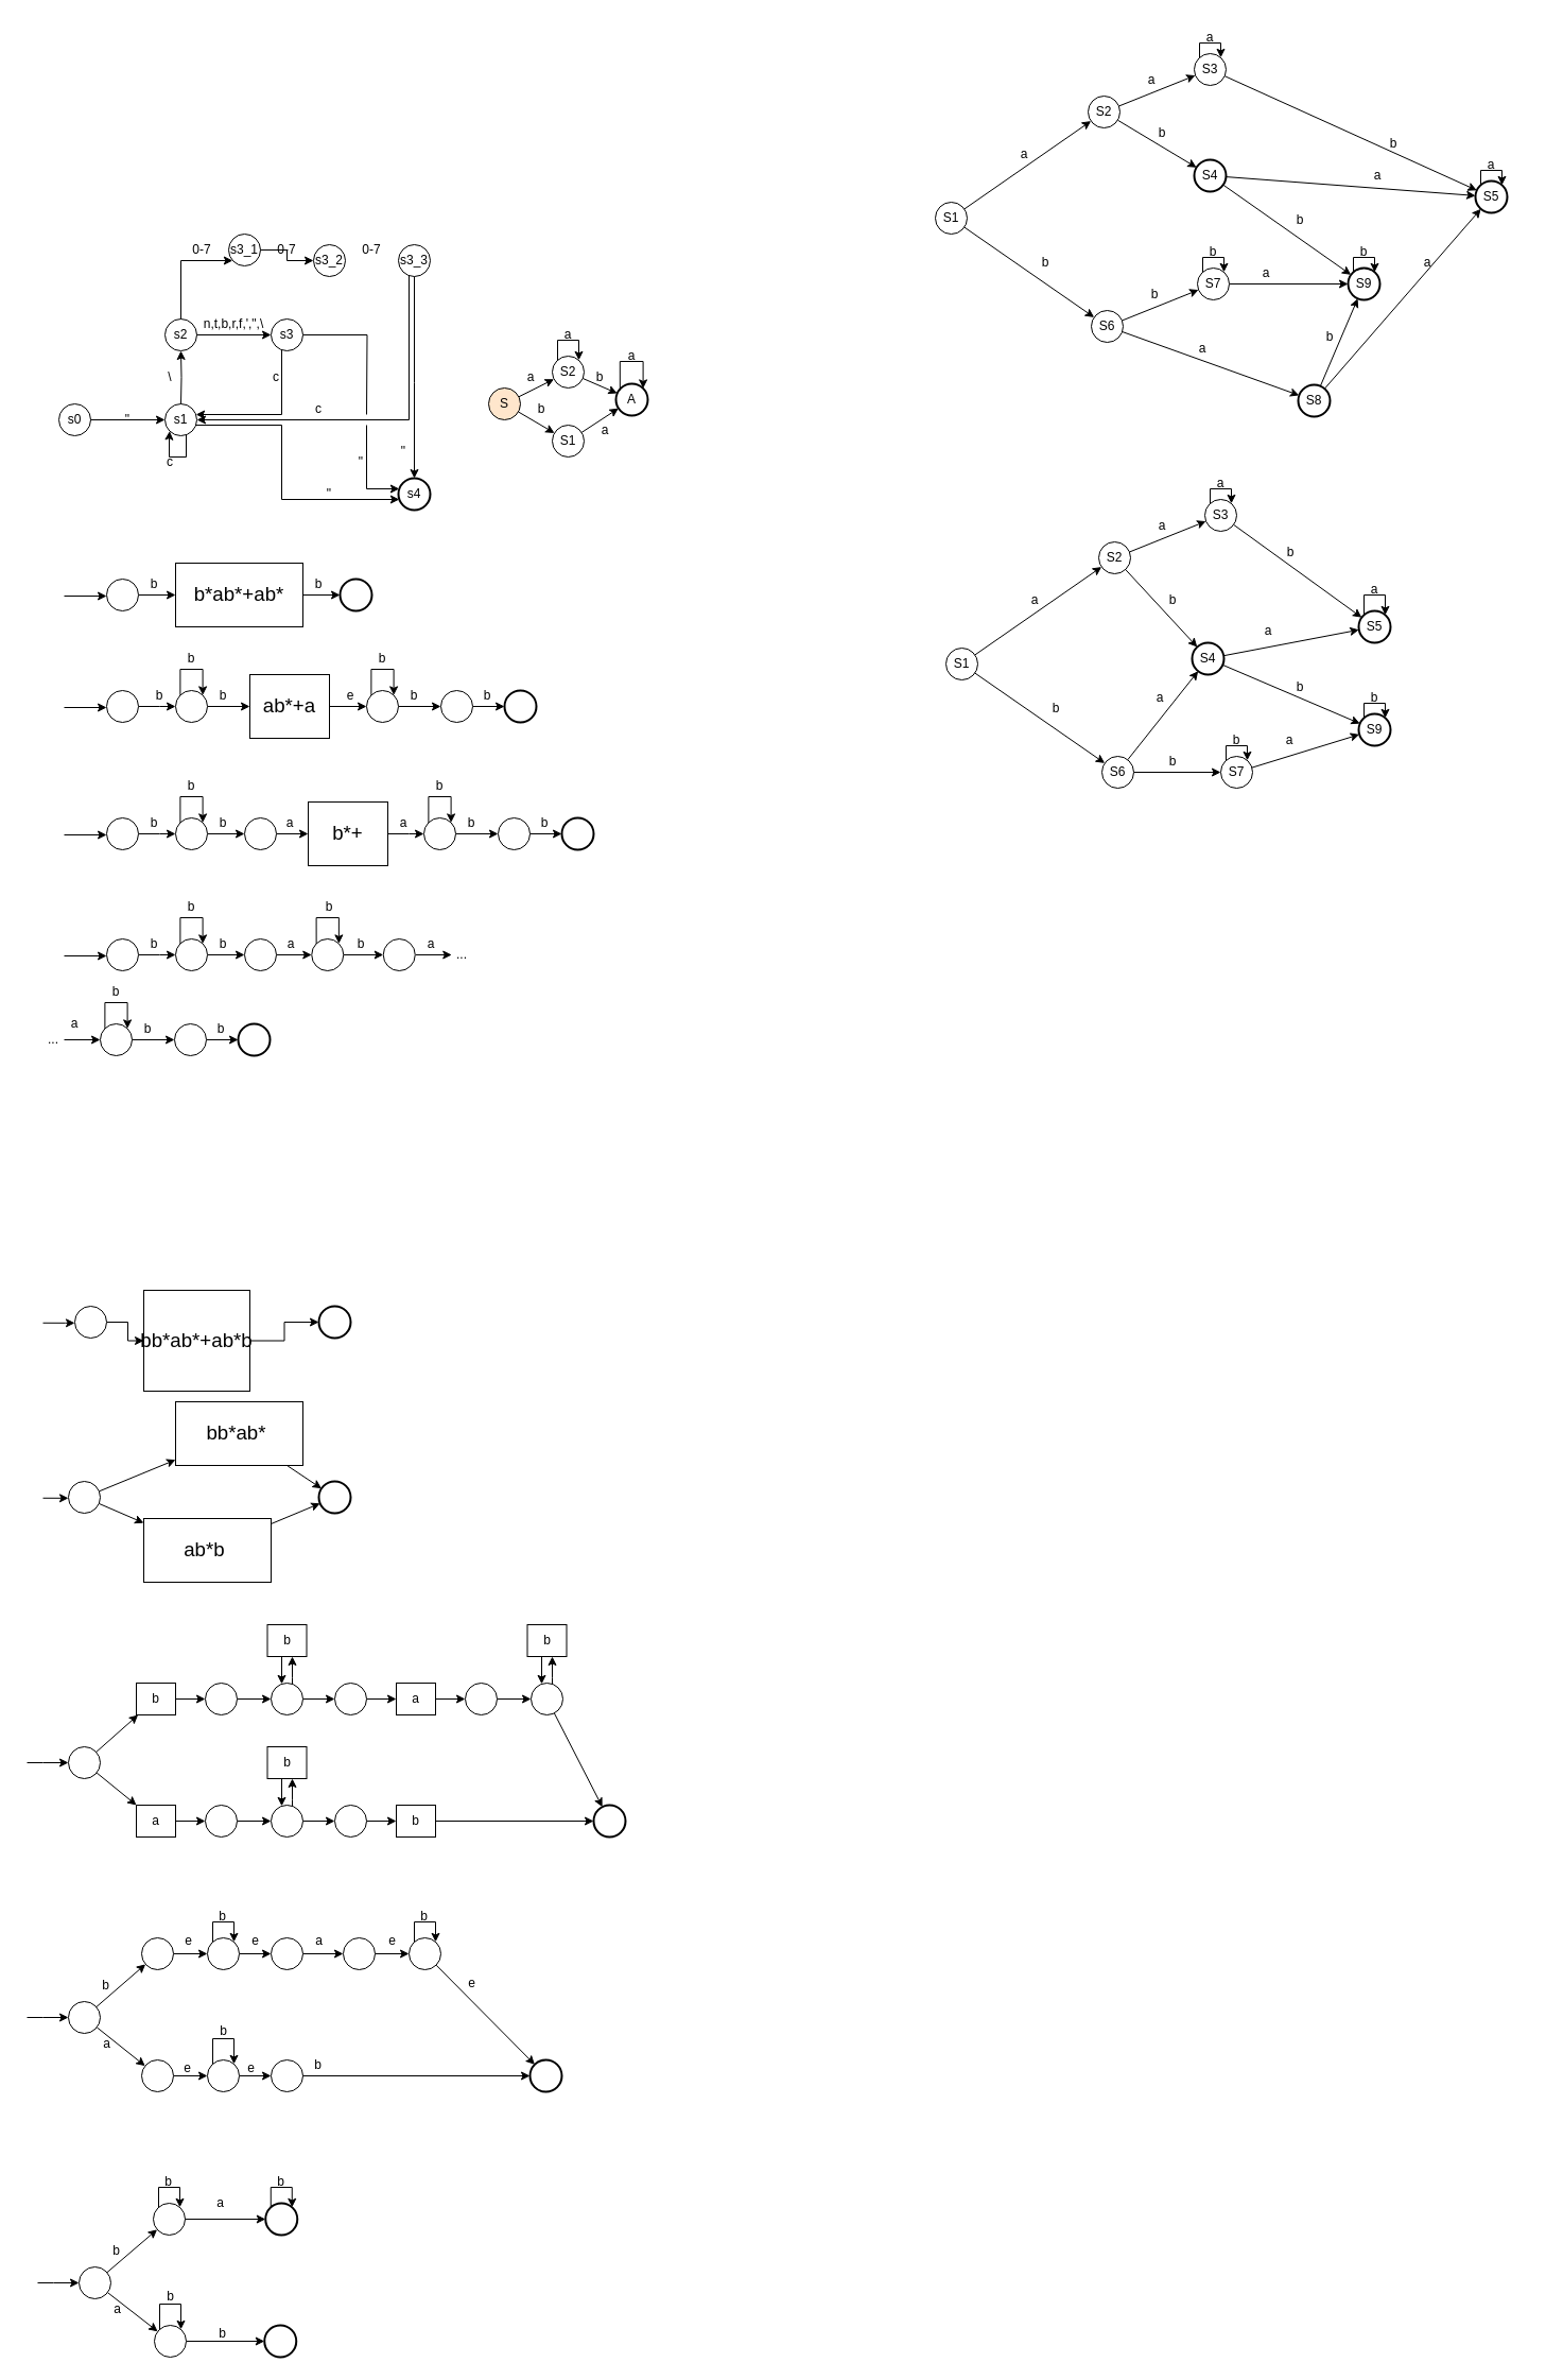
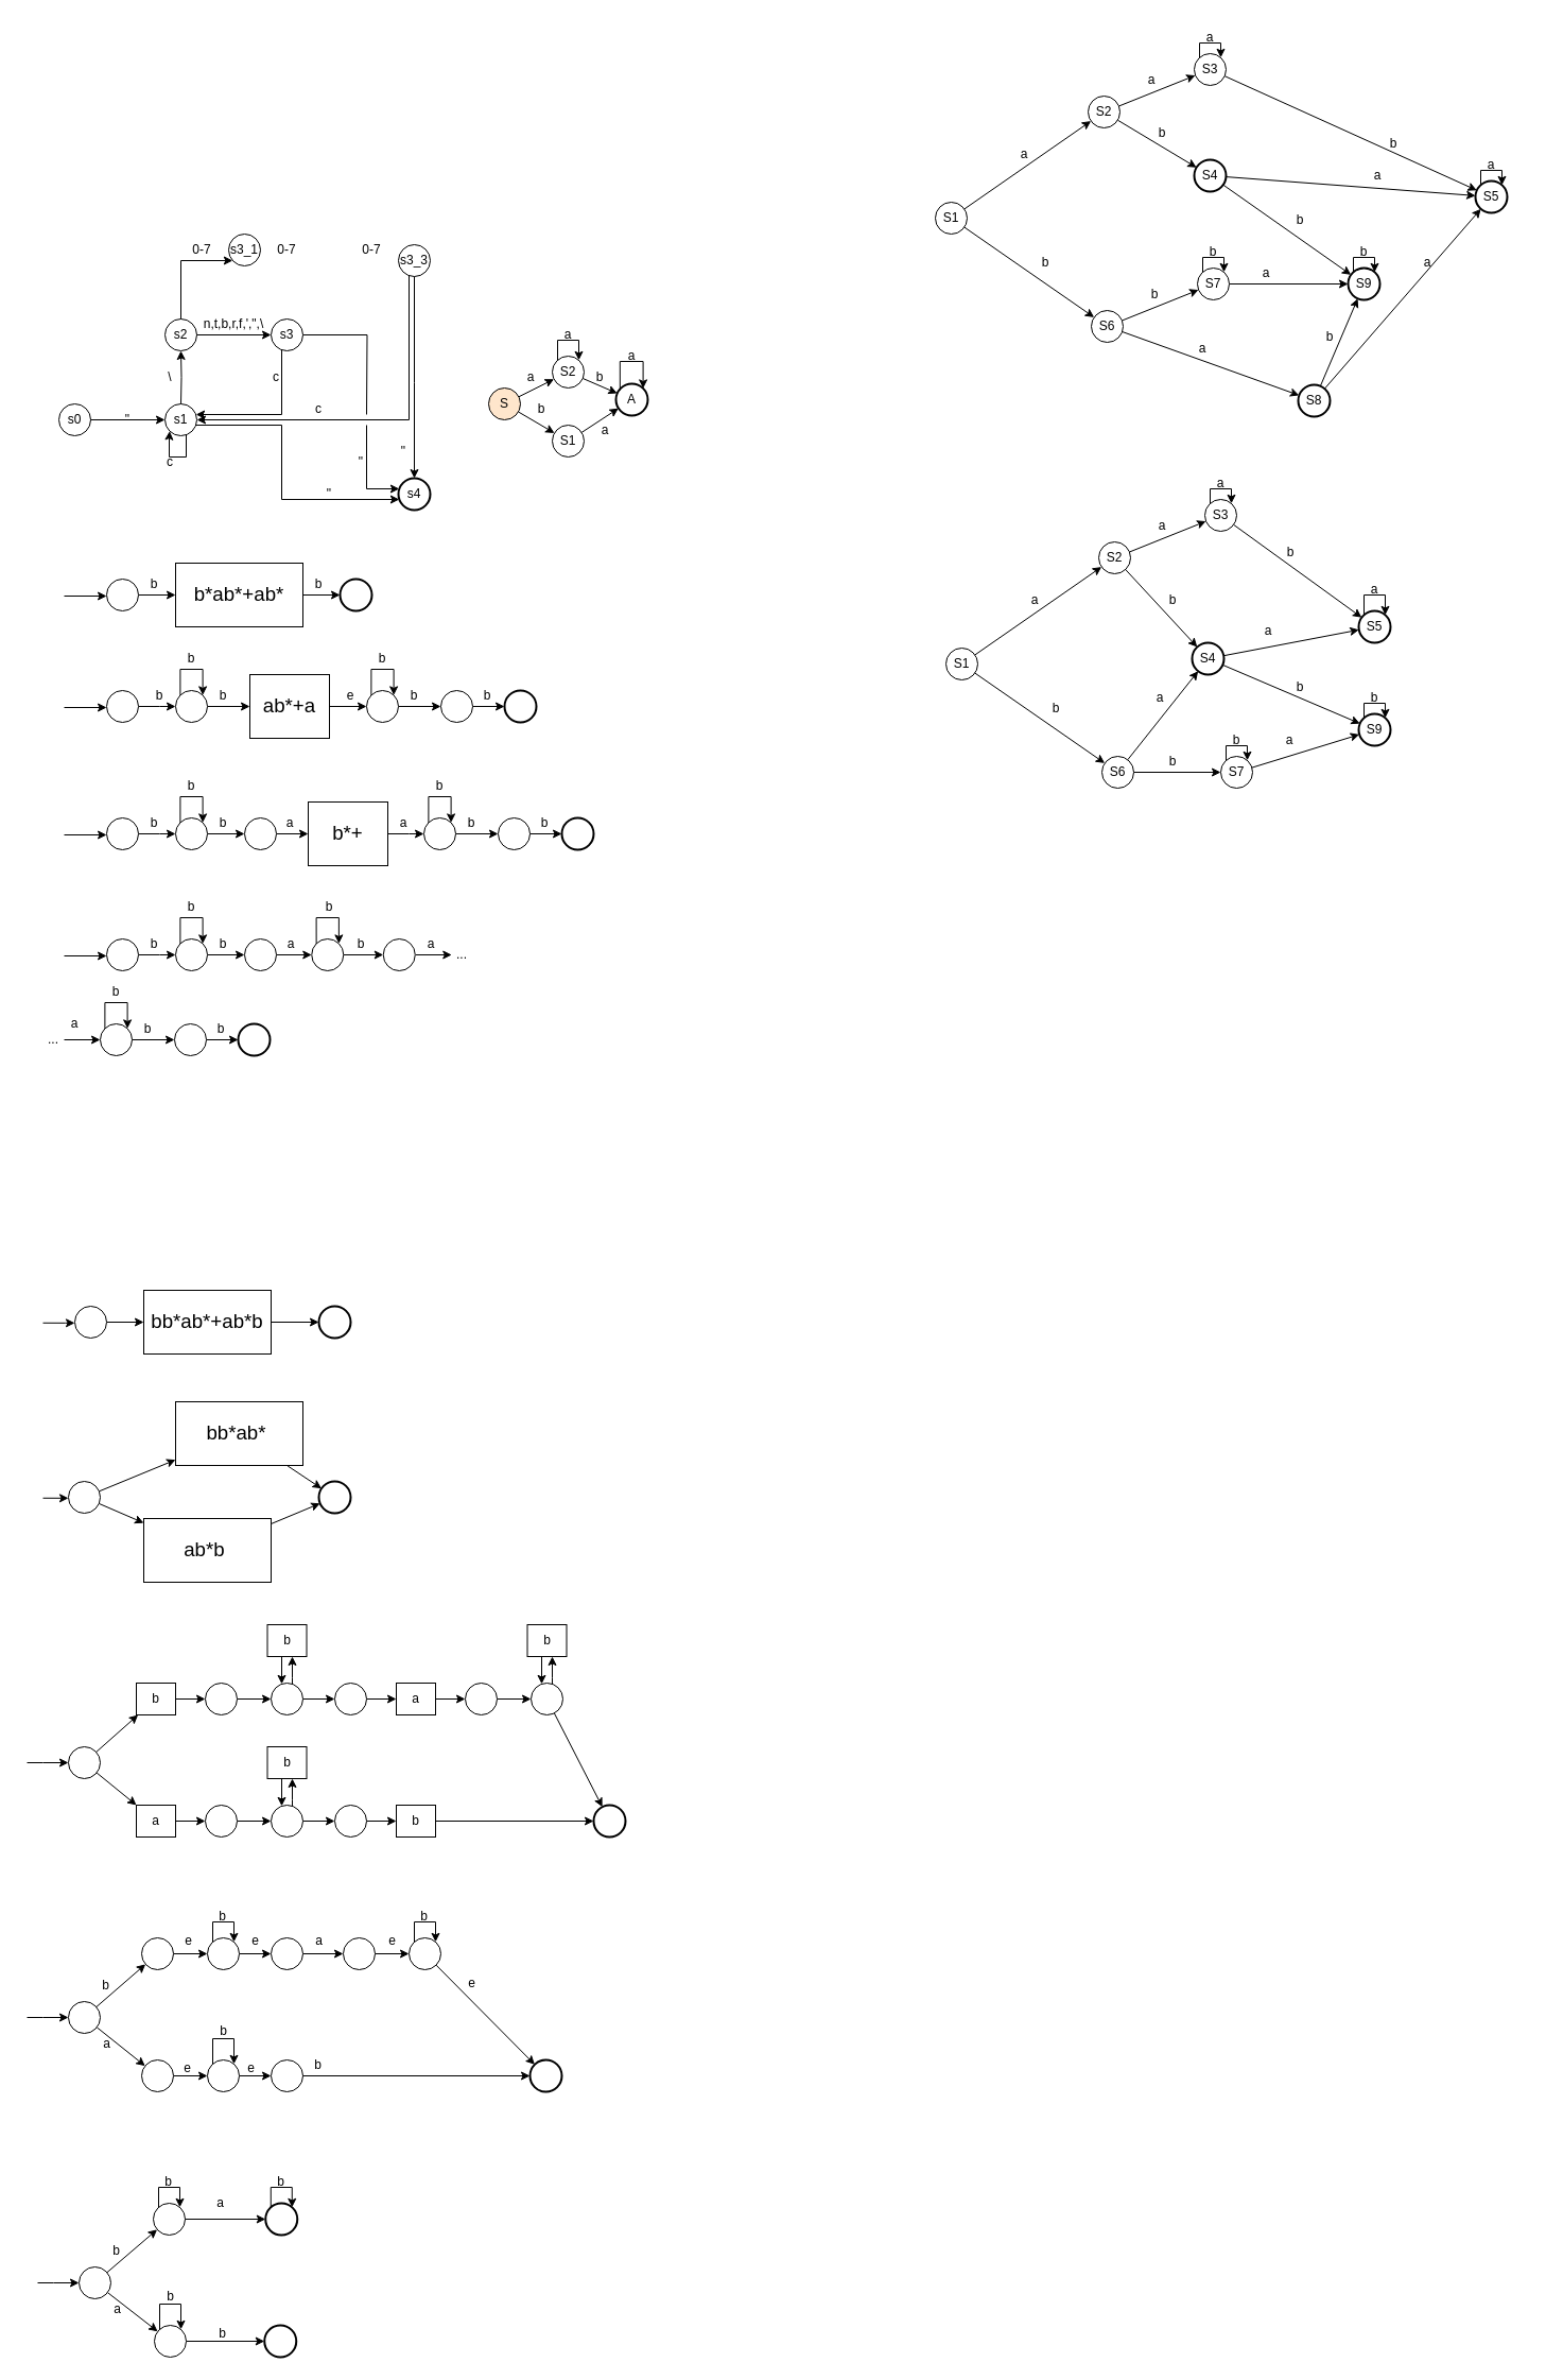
- <mxCell id="22" style="edgeStyle=orthogonalEdgeStyle;rounded=0;orthogonalLoop=1;jettySize=auto;html=1;" parent="1" source="15" target="18" edge="1"><mxGeometry relative="1" as="geometry"><mxPoint x="335" y="255" as="sourcePoint" /><mxPoint x="395" y="255" as="targetPoint" /></mxGeometry></mxCell>
- <mxCell id="18" value="s3_2" style="ellipse;whiteSpace=wrap;html=1;aspect=fixed;" parent="1" vertex="1"><mxGeometry x="295" y="230" width="30" height="30" as="geometry" /></mxCell>
- <mxCell id="217" value="&lt;p class=&quot;MsoNormal&quot;&gt;&lt;span style=&quot;font-size:14.0pt;mso-bidi-font-size:11.0pt;&lt;br/&gt;font-family:&amp;quot;Times New Roman&amp;quot;,serif;mso-bidi-font-family:&amp;quot;Courier New&amp;quot;&quot;&gt;bb*ab*+ab*b&lt;/span&gt;&lt;/p&gt;" style="whiteSpace=wrap;html=1;" vertex="1" parent="1"><mxGeometry x="135" y="1215" width="100" height="95" as="geometry" /></mxCell>
+ <mxCell id="217" value="&lt;p class=&quot;MsoNormal&quot;&gt;&lt;span style=&quot;font-size:14.0pt;mso-bidi-font-size:11.0pt;&lt;br/&gt;font-family:&amp;quot;Times New Roman&amp;quot;,serif;mso-bidi-font-family:&amp;quot;Courier New&amp;quot;&quot;&gt;bb*ab*+ab*b&lt;/span&gt;&lt;/p&gt;" style="whiteSpace=wrap;html=1;" vertex="1" parent="1"><mxGeometry x="135" y="1215" width="120" height="60" as="geometry" /></mxCell>
